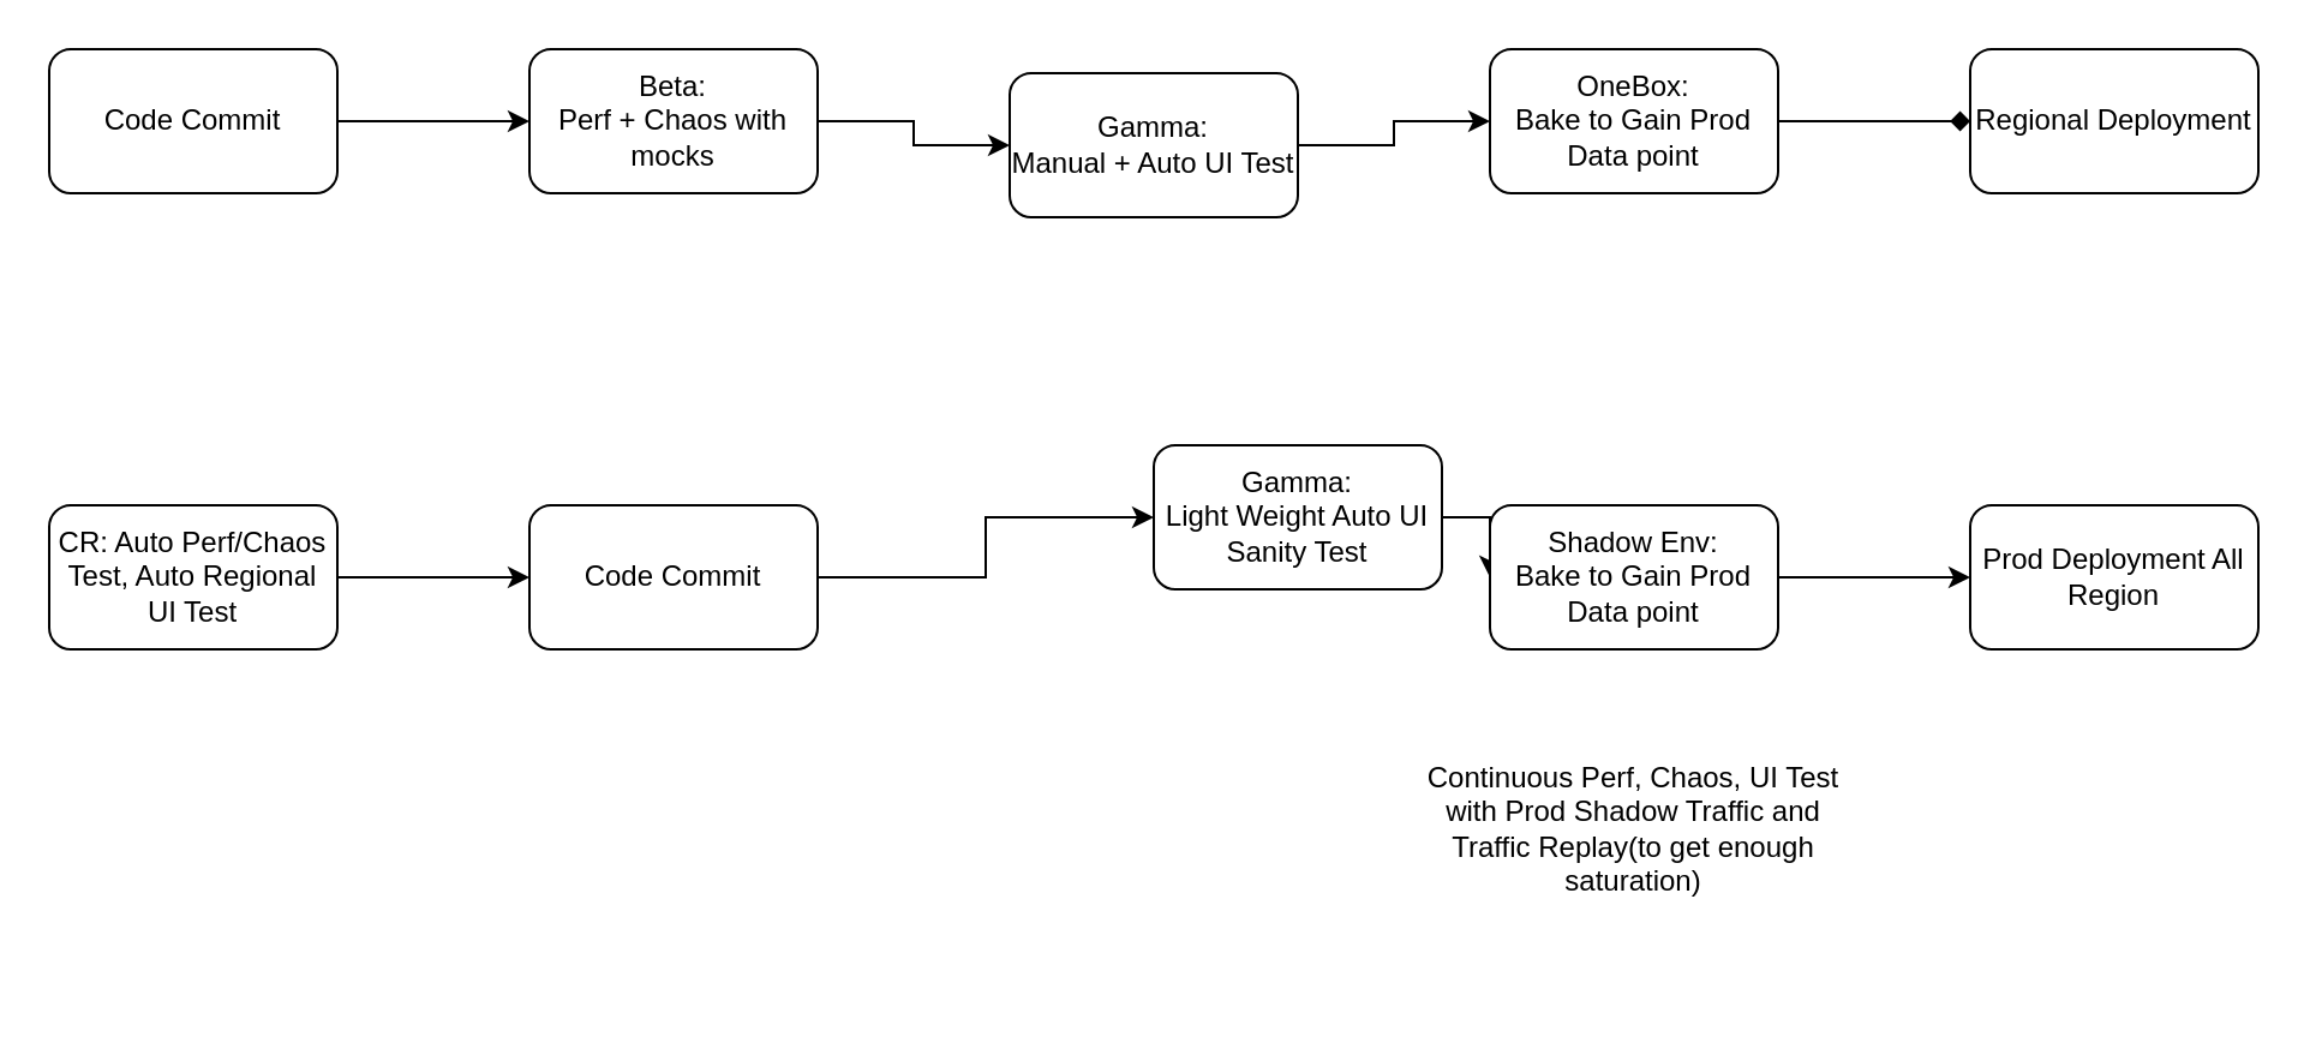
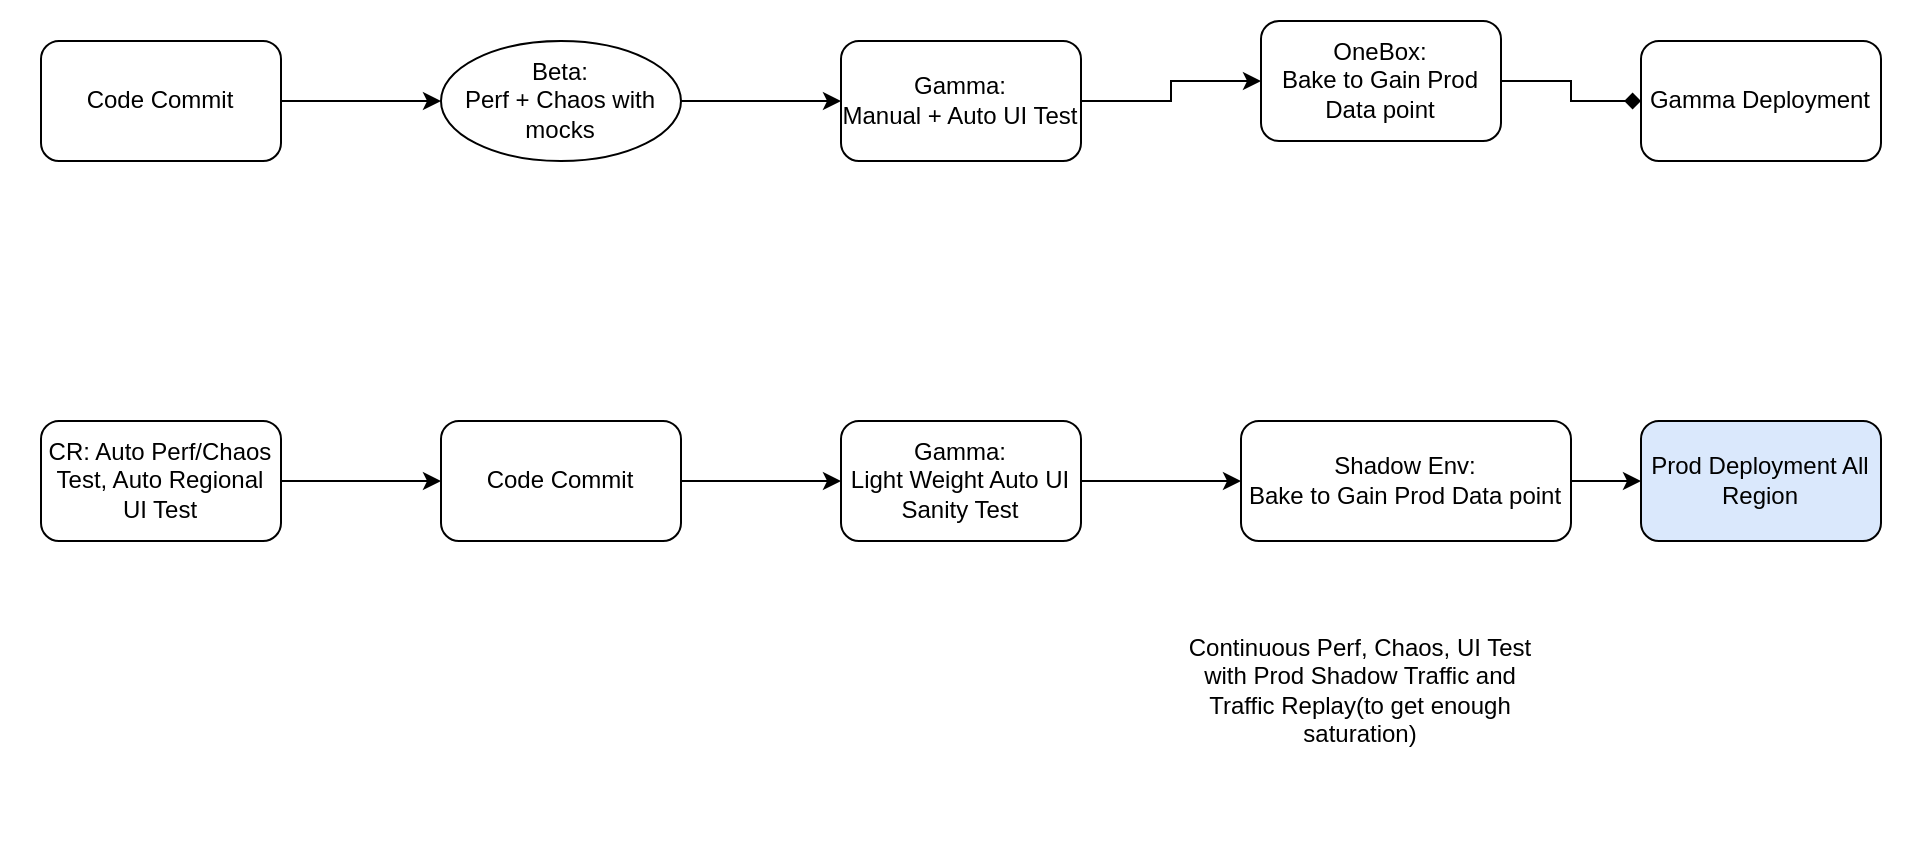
- <mxCell id="3" value="Beta:&lt;br&gt;Perf + Chaos with mocks" style="rounded=1;whiteSpace=wrap;html=1;" vertex="1" parent="1"><mxGeometry x="220" y="20" width="120" height="60" as="geometry" /></mxCell>
+ <mxCell id="3" value="Beta:&lt;br&gt;Perf + Chaos with mocks" style="ellipse;whiteSpace=wrap;html=1;" vertex="1" parent="1"><mxGeometry x="220" y="20" width="120" height="60" as="geometry" /></mxCell>
- <mxCell id="7" value="OneBox:&lt;br&gt;Bake to Gain Prod Data point" style="rounded=1;whiteSpace=wrap;html=1;" vertex="1" parent="1"><mxGeometry x="620" y="20" width="120" height="60" as="geometry" /></mxCell>
+ <mxCell id="7" value="OneBox:&lt;br&gt;Bake to Gain Prod Data point" style="rounded=1;whiteSpace=wrap;html=1;" vertex="1" parent="1"><mxGeometry x="630" y="10" width="120" height="60" as="geometry" /></mxCell>
- <mxCell id="8" value="Regional Deployment" style="whiteSpace=wrap;html=1;rounded=1;" vertex="1" parent="1"><mxGeometry x="820" y="20" width="120" height="60" as="geometry" /></mxCell>
+ <mxCell id="8" value="Gamma Deployment" style="whiteSpace=wrap;html=1;rounded=1;" vertex="1" parent="1"><mxGeometry x="820" y="20" width="120" height="60" as="geometry" /></mxCell>
- <mxCell id="5" value="Gamma:&lt;br&gt;Manual + Auto UI Test" style="rounded=1;whiteSpace=wrap;html=1;" vertex="1" parent="1"><mxGeometry x="420" y="30" width="120" height="60" as="geometry" /></mxCell>
+ <mxCell id="5" value="Gamma:&lt;br&gt;Manual + Auto UI Test" style="rounded=1;whiteSpace=wrap;html=1;" vertex="1" parent="1"><mxGeometry x="420" y="20" width="120" height="60" as="geometry" /></mxCell>
- <mxCell id="10" value="Gamma:&lt;br&gt;Light Weight Auto UI Sanity Test" style="rounded=1;whiteSpace=wrap;html=1;" vertex="1" parent="1"><mxGeometry x="480" y="185" width="120" height="60" as="geometry" /></mxCell>
+ <mxCell id="10" value="Gamma:&lt;br&gt;Light Weight Auto UI Sanity Test" style="rounded=1;whiteSpace=wrap;html=1;" vertex="1" parent="1"><mxGeometry x="420" y="210" width="120" height="60" as="geometry" /></mxCell>
- <mxCell id="12" value="Shadow Env:&lt;br&gt;Bake to Gain Prod Data point" style="rounded=1;whiteSpace=wrap;html=1;" vertex="1" parent="1"><mxGeometry x="620" y="210" width="120" height="60" as="geometry" /></mxCell>
+ <mxCell id="12" value="Shadow Env:&lt;br&gt;Bake to Gain Prod Data point" style="rounded=1;whiteSpace=wrap;html=1;" vertex="1" parent="1"><mxGeometry x="620" y="210" width="165" height="60" as="geometry" /></mxCell>
- <mxCell id="13" value="Prod Deployment All Region" style="whiteSpace=wrap;html=1;rounded=1;" vertex="1" parent="1"><mxGeometry x="820" y="210" width="120" height="60" as="geometry" /></mxCell>
+ <mxCell id="13" value="Prod Deployment All Region" style="whiteSpace=wrap;html=1;rounded=1;fillColor=#dae8fc;" vertex="1" parent="1"><mxGeometry x="820" y="210" width="120" height="60" as="geometry" /></mxCell>
